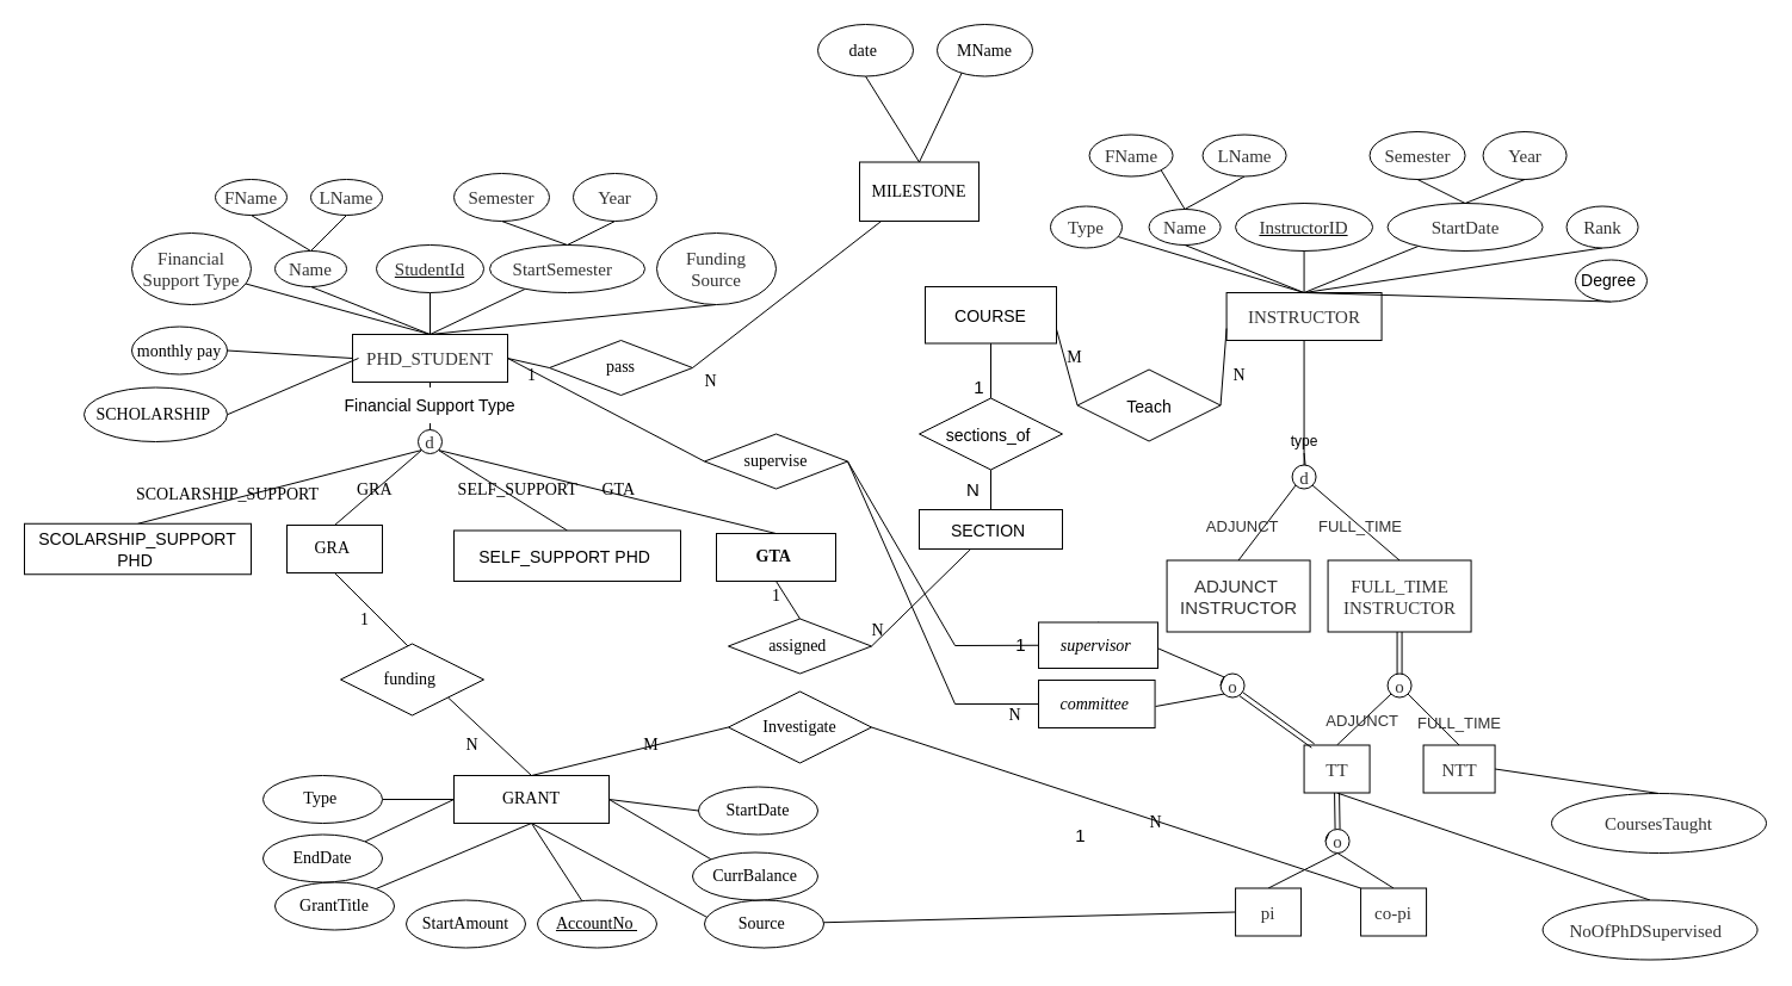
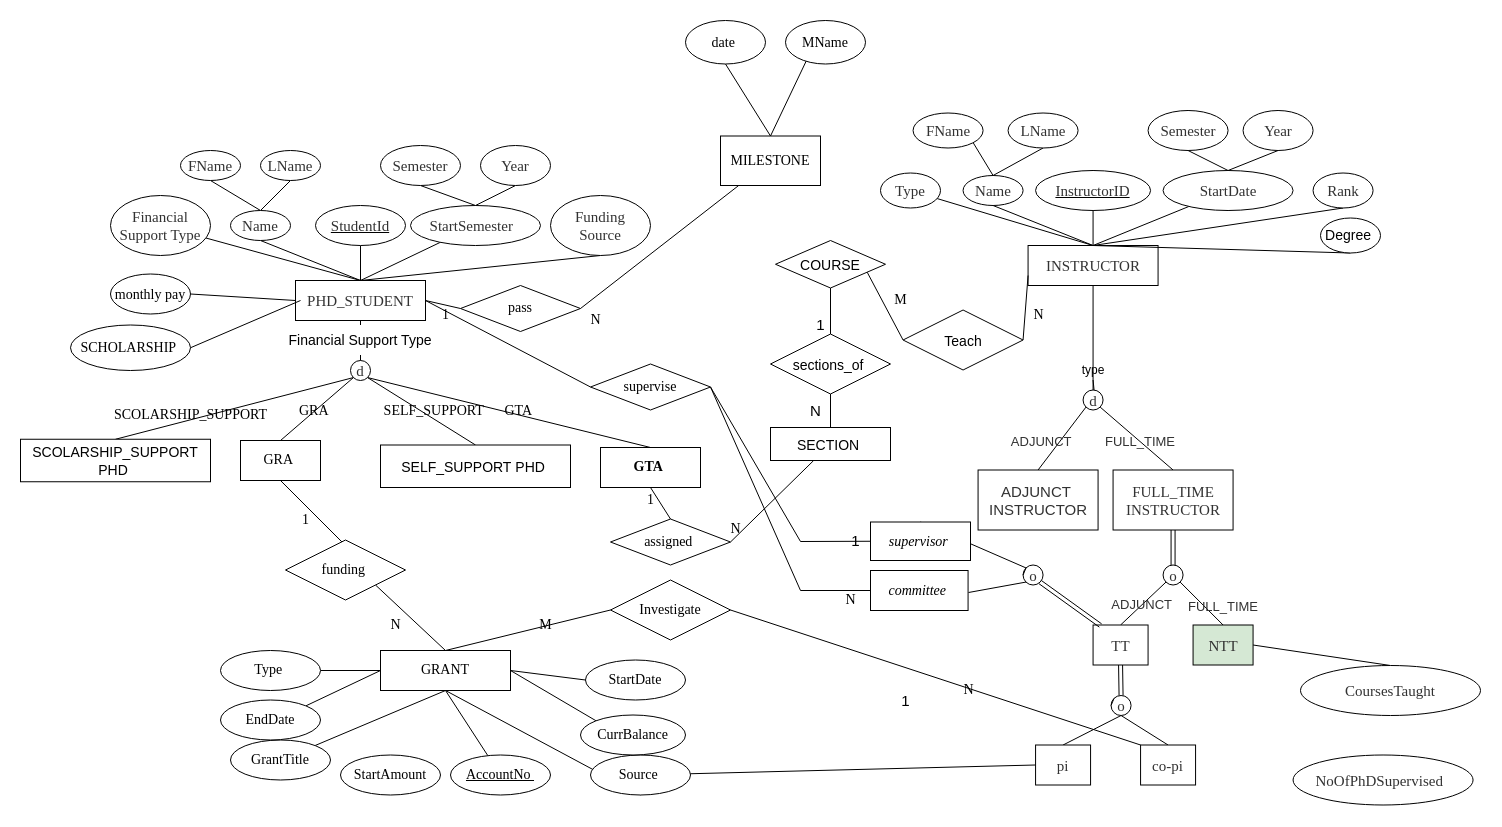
- <mxCell id="84" value="&lt;p class=&quot;MsoNormal&quot;&gt;&lt;span style=&quot;font-size: 14px&quot;&gt;COURSE&lt;/span&gt;&lt;/p&gt;" style="rounded=0;whiteSpace=wrap;html=1;fontSize=15;fillColor=#ffffff;align=center;verticalAlign=middle;" vertex="1" parent="1"><mxGeometry x="775" y="240" width="110" height="47.5" as="geometry" /></mxCell>
+ <mxCell id="84" value="&lt;p class=&quot;MsoNormal&quot;&gt;&lt;span style=&quot;font-size: 14px&quot;&gt;COURSE&lt;/span&gt;&lt;/p&gt;" style="rhombus;whiteSpace=wrap;html=1;fontSize=15;fillColor=#ffffff;align=center;verticalAlign=middle;" vertex="1" parent="1"><mxGeometry x="775" y="240" width="110" height="47.5" as="geometry" /></mxCell>
- <mxCell id="67" value="&lt;span style=&quot;color: rgb(50, 50, 50); font-family: verdana; background-color: rgba(255, 255, 255, 0.01);&quot;&gt;NTT&lt;/span&gt;" style="rounded=0;whiteSpace=wrap;html=1;fontSize=15;fillColor=#ffffff;align=center;verticalAlign=middle;fontStyle=0" vertex="1" parent="1"><mxGeometry x="1192.57" y="624.5" width="60" height="40" as="geometry" /></mxCell>
+ <mxCell id="67" value="&lt;span style=&quot;color: rgb(50, 50, 50); font-family: verdana; background-color: rgba(255, 255, 255, 0.01);&quot;&gt;NTT&lt;/span&gt;" style="rounded=0;whiteSpace=wrap;html=1;fontSize=15;fillColor=#d5e8d4;align=center;verticalAlign=middle;fontStyle=0;" vertex="1" parent="1"><mxGeometry x="1192.57" y="624.5" width="60" height="40" as="geometry" /></mxCell>
- <mxCell id="63" style="edgeStyle=none;rounded=0;sketch=0;orthogonalLoop=1;jettySize=auto;html=1;exitX=0.5;exitY=1;exitDx=0;exitDy=0;entryX=0.5;entryY=0;entryDx=0;entryDy=0;shadow=0;fontSize=15;endArrow=none;endFill=0;" edge="1" parent="1" source="65" target="68"><mxGeometry relative="1" as="geometry" /></mxCell>
